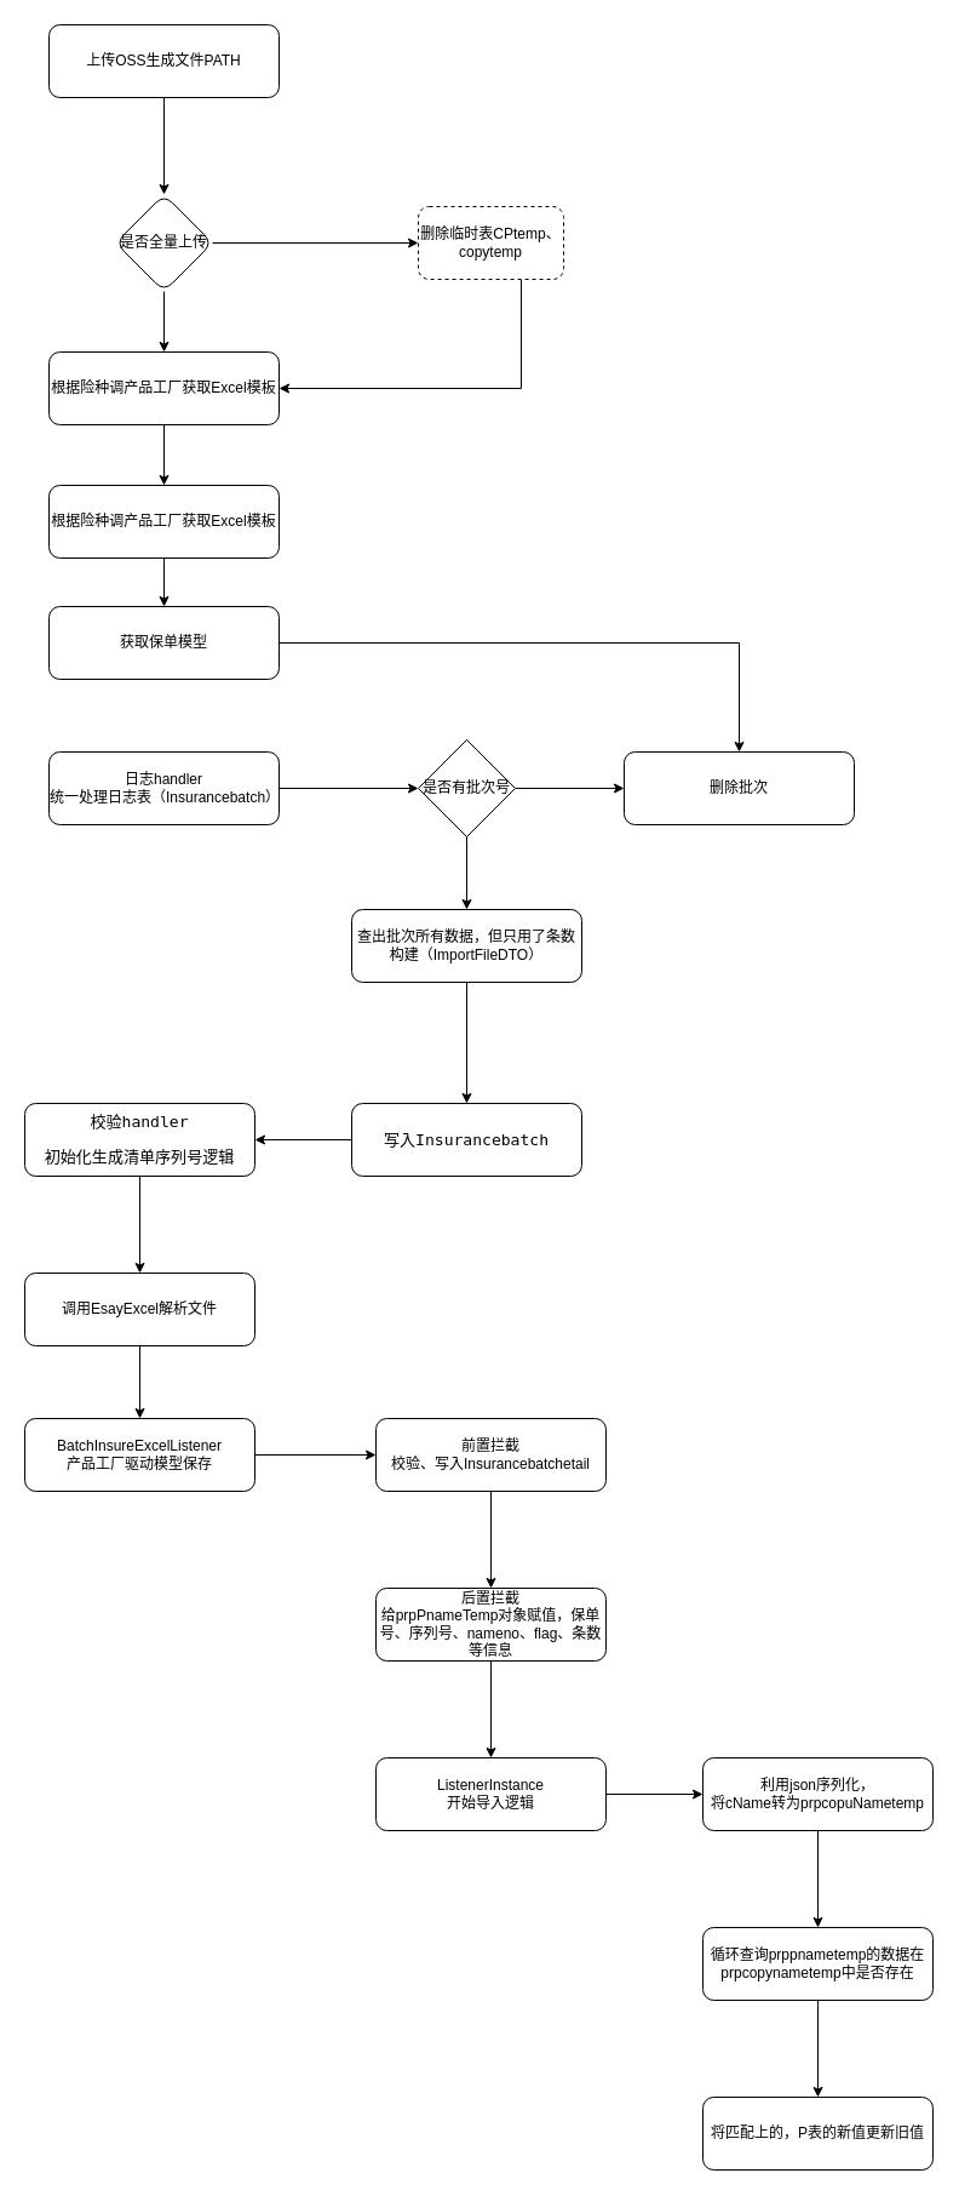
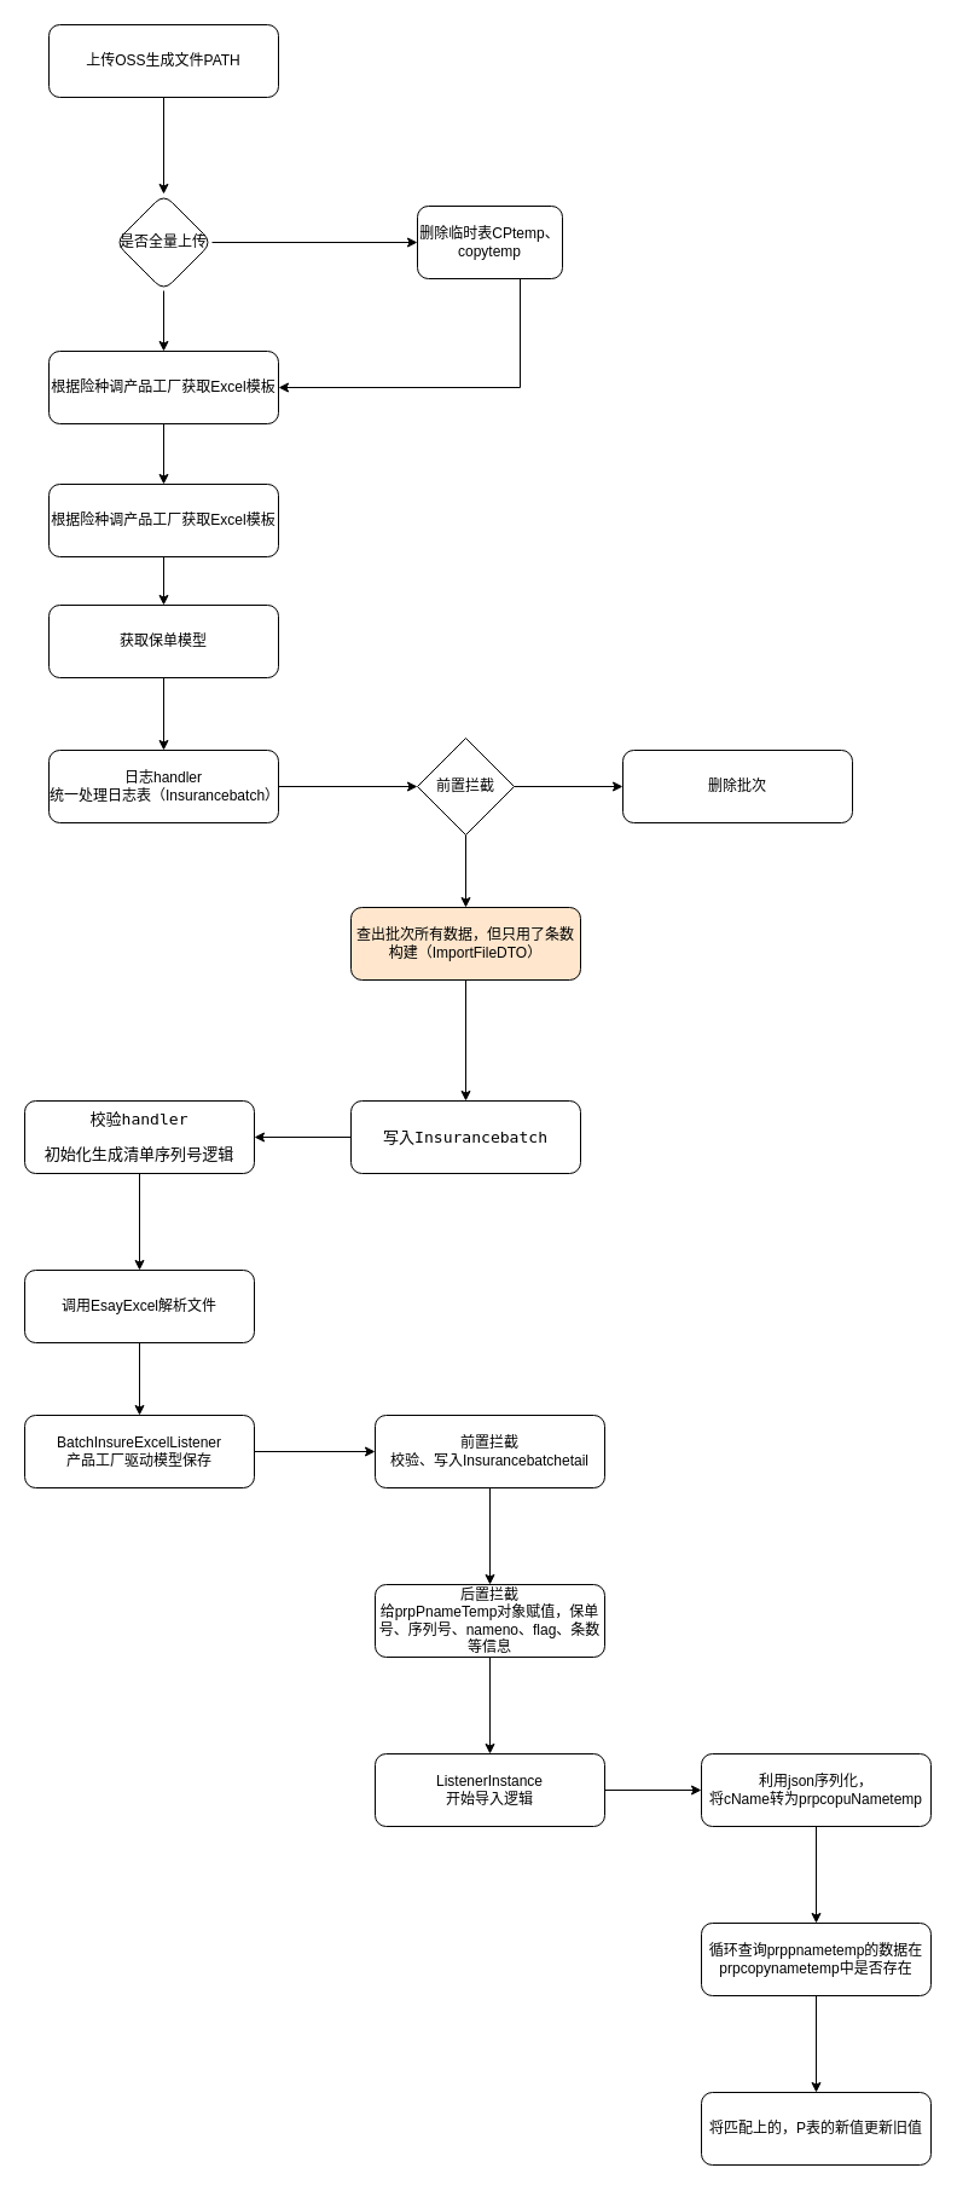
- <mxCell id="38" value="删除临时表CPtemp、copytemp" style="whiteSpace=wrap;html=1;rounded=1;dashed=1;" vertex="1" parent="1"><mxGeometry x="345" y="170" width="120" height="60" as="geometry" /></mxCell>
+ <mxCell id="38" value="删除临时表CPtemp、copytemp" style="whiteSpace=wrap;html=1;rounded=1;" vertex="1" parent="1"><mxGeometry x="345" y="170" width="120" height="60" as="geometry" /></mxCell>
- <mxCell id="8" value="" style="edgeStyle=orthogonalEdgeStyle;rounded=0;orthogonalLoop=1;jettySize=auto;html=1;" edge="1" parent="1" source="9" target="15"><mxGeometry relative="1" as="geometry" /></mxCell>
+ <mxCell id="8" value="" style="edgeStyle=orthogonalEdgeStyle;rounded=0;orthogonalLoop=1;jettySize=auto;html=1;" edge="1" parent="1" source="9" target="11"><mxGeometry relative="1" as="geometry" /></mxCell>
- <mxCell id="14" value="是否有批次号" style="rhombus;whiteSpace=wrap;html=1;" vertex="1" parent="1"><mxGeometry x="345" y="610" width="80" height="80" as="geometry" /></mxCell>
+ <mxCell id="14" value="前置拦截" style="rhombus;whiteSpace=wrap;html=1;" vertex="1" parent="1"><mxGeometry x="345" y="610" width="80" height="80" as="geometry" /></mxCell>
- <mxCell id="17" value="查出批次所有数据，但只用了条数&lt;div&gt;构建（ImportFileDTO）&lt;/div&gt;" style="rounded=1;whiteSpace=wrap;html=1;" vertex="1" parent="1"><mxGeometry x="290" y="750" width="190" height="60" as="geometry" /></mxCell>
+ <mxCell id="17" value="查出批次所有数据，但只用了条数&lt;div&gt;构建（ImportFileDTO）&lt;/div&gt;" style="rounded=1;whiteSpace=wrap;html=1;fillColor=#ffe6cc;" vertex="1" parent="1"><mxGeometry x="290" y="750" width="190" height="60" as="geometry" /></mxCell>
